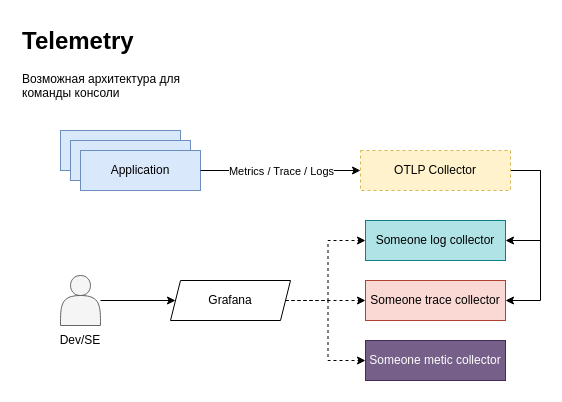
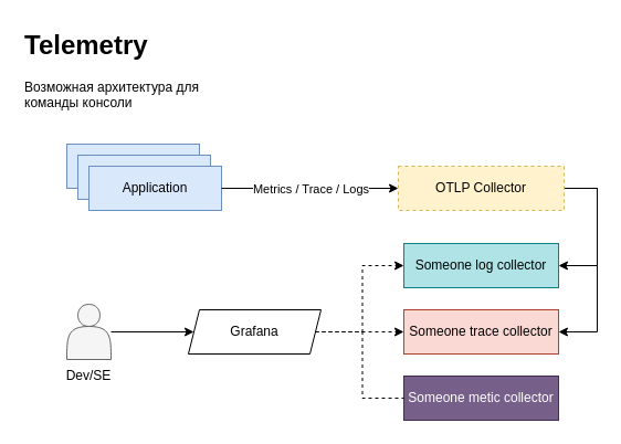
- <mxCell id="17" style="edgeStyle=orthogonalEdgeStyle;rounded=0;orthogonalLoop=1;jettySize=auto;html=1;entryX=0;entryY=0.5;entryDx=0;entryDy=0;dashed=1;" edge="1" parent="1" source="18" target="14"><mxGeometry relative="1" as="geometry" /></mxCell>
+ <mxCell id="17" style="edgeStyle=orthogonalEdgeStyle;rounded=0;orthogonalLoop=1;jettySize=auto;html=1;entryX=0;entryY=0.5;entryDx=0;entryDy=0;dashed=1;endArrow=none;" edge="1" parent="1" source="18" target="14"><mxGeometry relative="1" as="geometry" /></mxCell>
